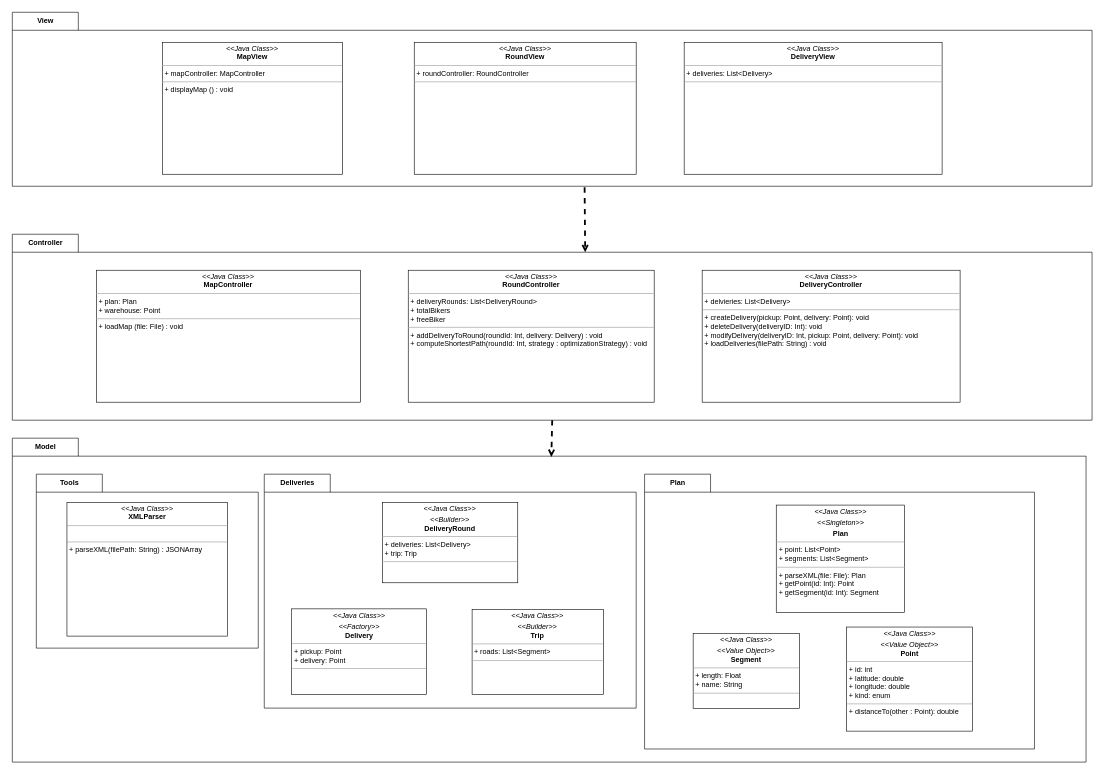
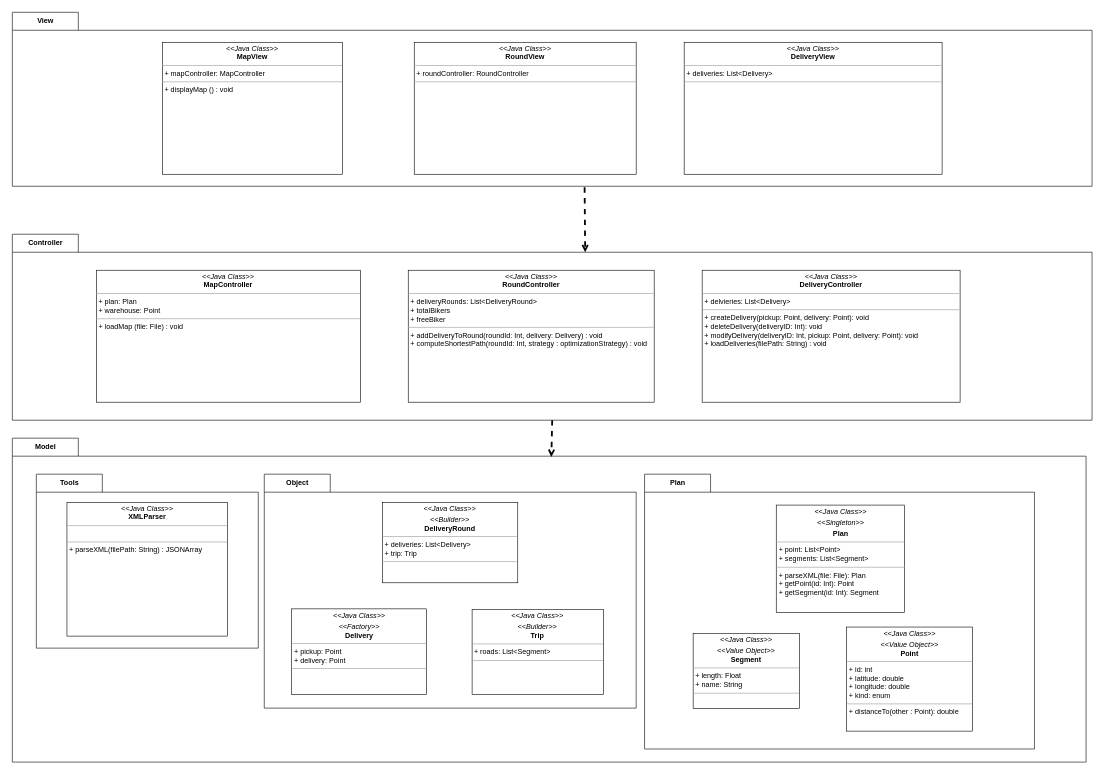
- <mxCell id="7" value="Deliveries" style="shape=folder;fontStyle=1;tabWidth=110;tabHeight=30;tabPosition=left;html=1;boundedLbl=1;labelInHeader=1;container=1;collapsible=0;" vertex="1" parent="2"><mxGeometry x="420" y="60" width="620" height="390" as="geometry" /></mxCell>
+ <mxCell id="7" value="Object" style="shape=folder;fontStyle=1;tabWidth=110;tabHeight=30;tabPosition=left;html=1;boundedLbl=1;labelInHeader=1;container=1;collapsible=0;" vertex="1" parent="2"><mxGeometry x="420" y="60" width="620" height="390" as="geometry" /></mxCell>
